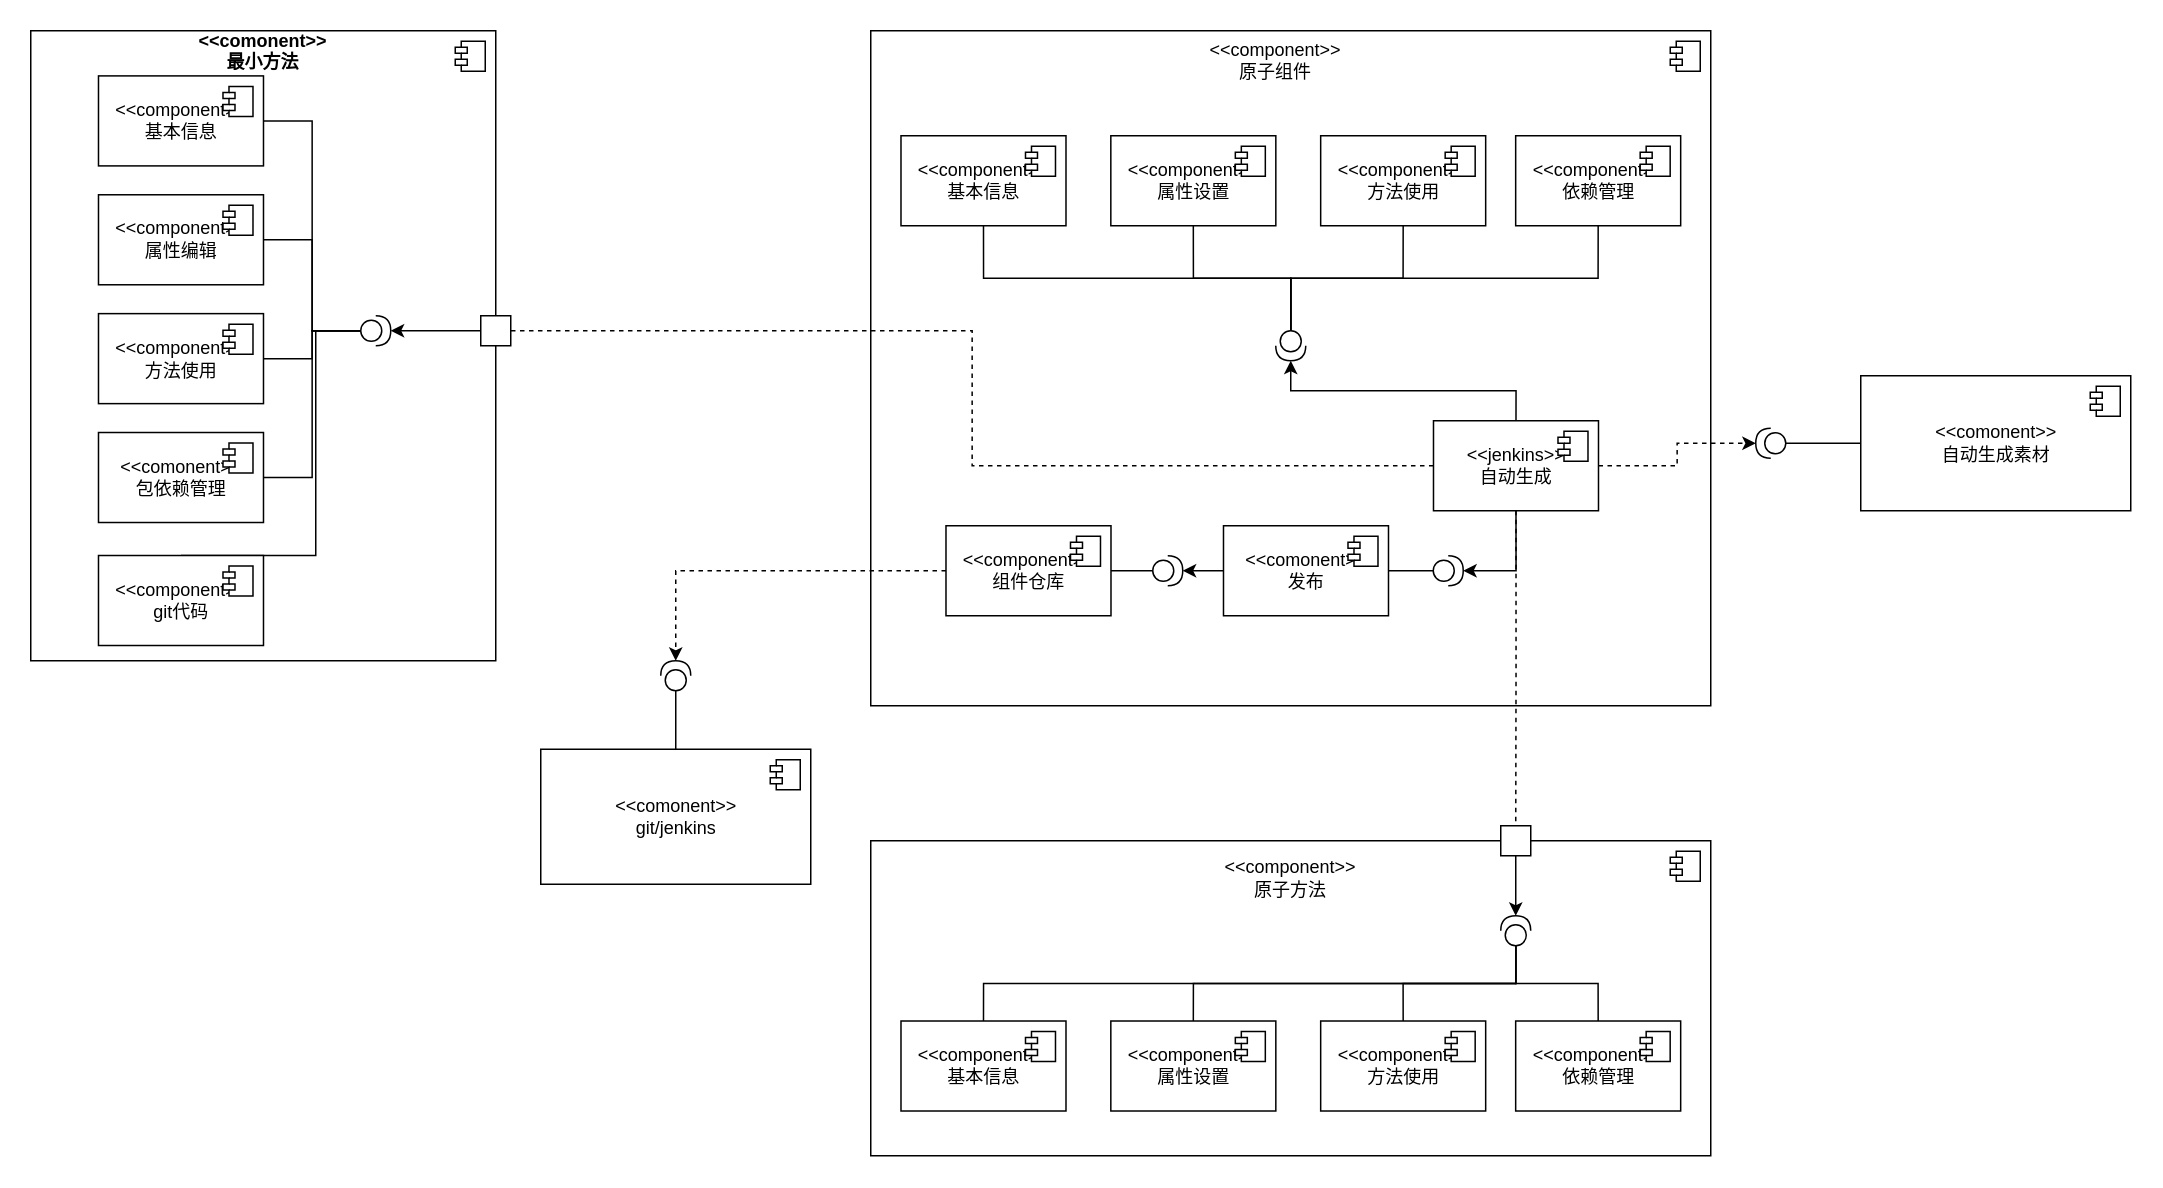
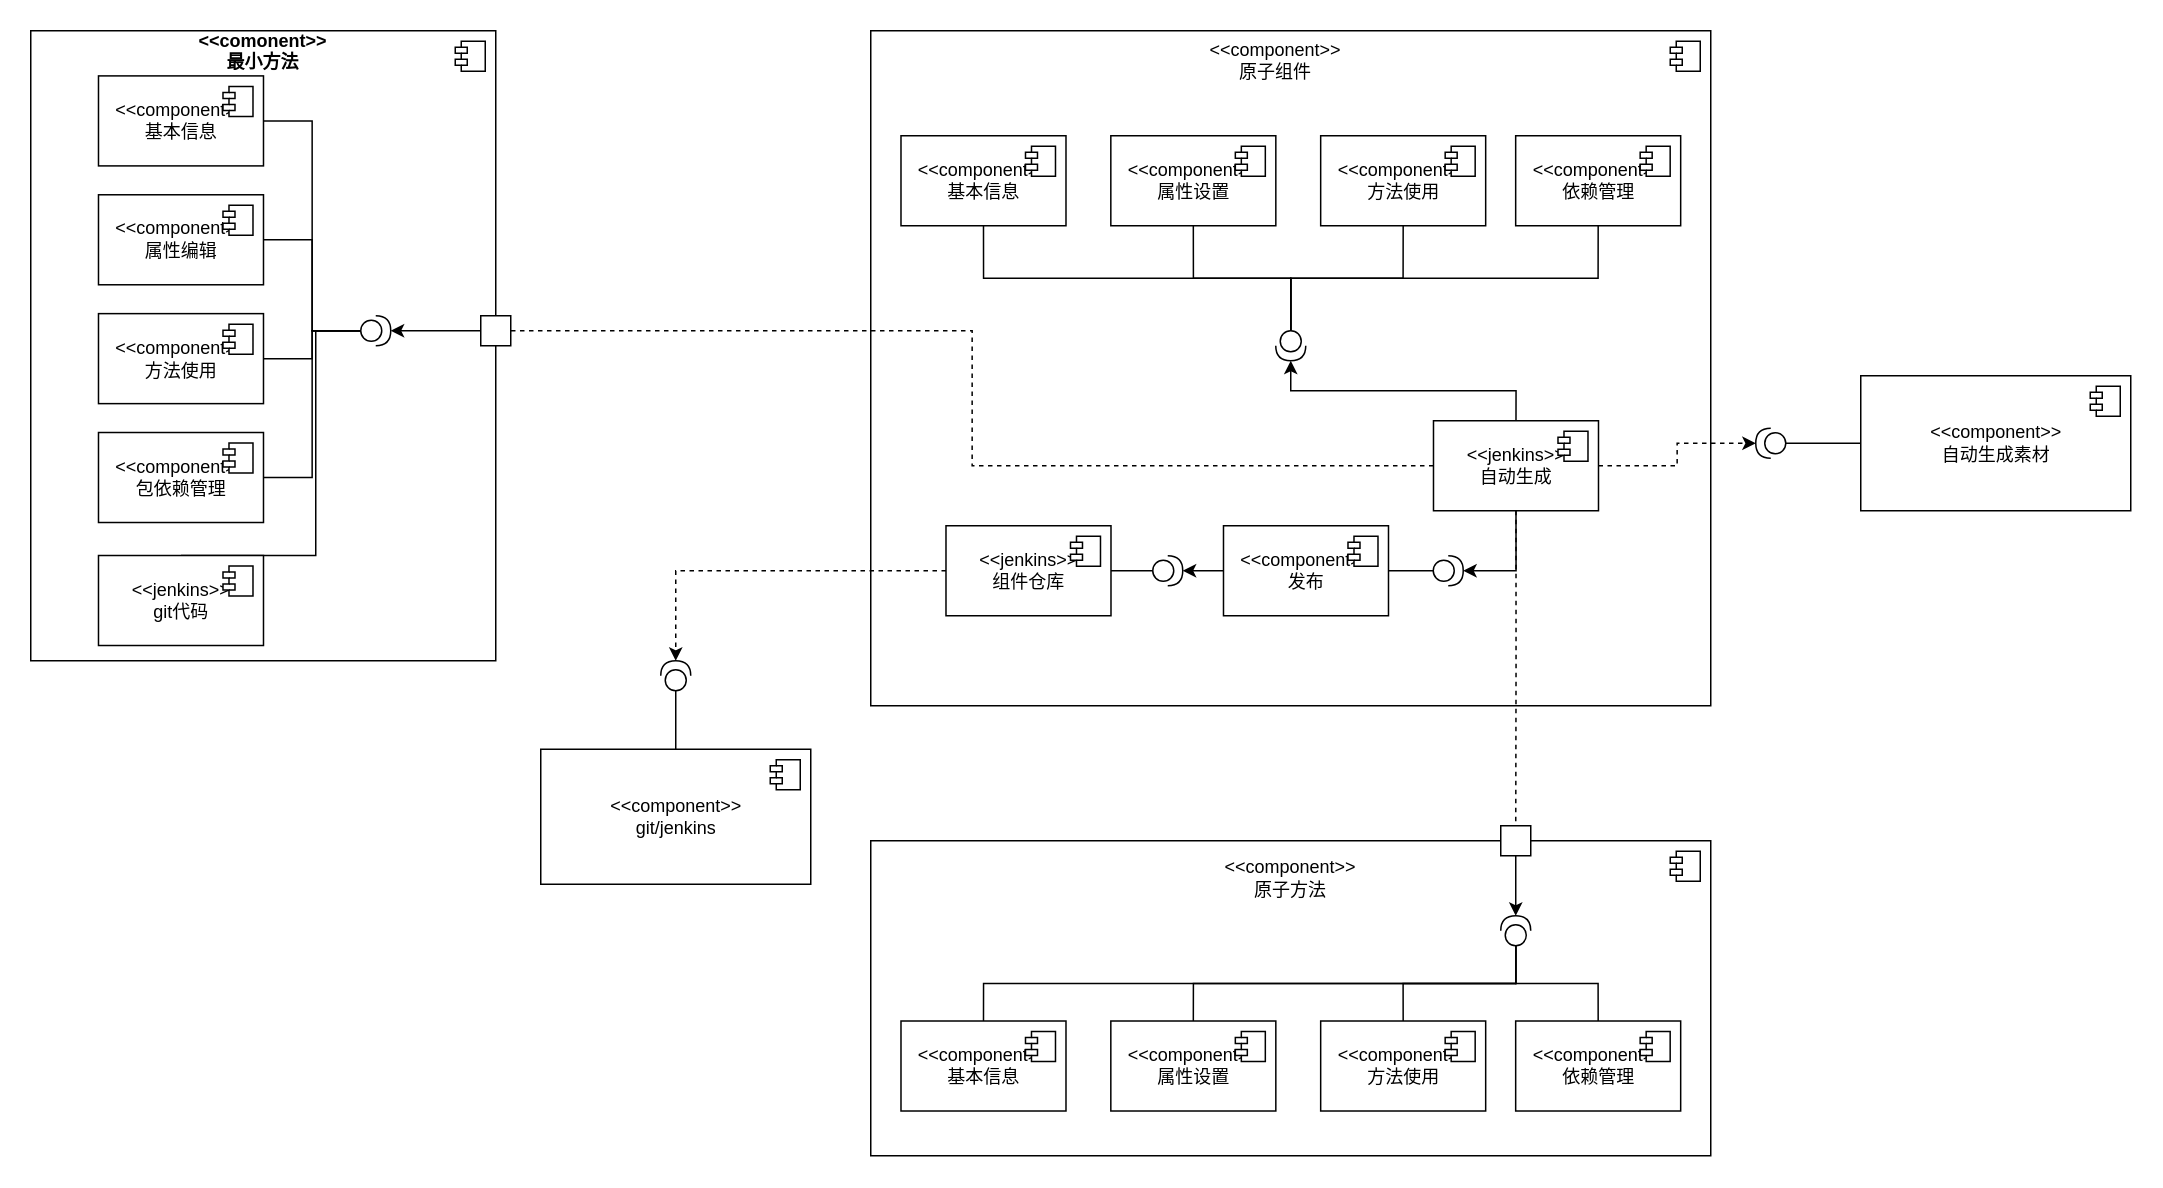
- <mxCell id="31" value="&amp;lt;&amp;lt;comonent&amp;gt;&amp;gt;&lt;br&gt;自动生成素材" style="html=1;" vertex="1" parent="1"><mxGeometry x="1240" y="250" width="180" height="90" as="geometry" /></mxCell>
+ <mxCell id="31" value="&amp;lt;&amp;lt;component&amp;gt;&amp;gt;&lt;br&gt;自动生成素材" style="html=1;" vertex="1" parent="1"><mxGeometry x="1240" y="250" width="180" height="90" as="geometry" /></mxCell>
- <mxCell id="60" value="&amp;lt;&amp;lt;comonent&amp;gt;&amp;gt;&lt;br&gt;包依赖管理" style="html=1;" vertex="1" parent="52"><mxGeometry x="45.16" y="267.84" width="110" height="60" as="geometry" /></mxCell>
+ <mxCell id="60" value="&amp;lt;&amp;lt;component&amp;gt;&amp;gt;&lt;br&gt;包依赖管理" style="html=1;" vertex="1" parent="52"><mxGeometry x="45.16" y="267.84" width="110" height="60" as="geometry" /></mxCell>
- <mxCell id="25" value="&amp;lt;&amp;lt;component&amp;gt;&amp;gt;&lt;br&gt;组件仓库" style="html=1;" vertex="1" parent="2"><mxGeometry x="50.16" y="330" width="110" height="60" as="geometry" /></mxCell>
+ <mxCell id="25" value="&amp;lt;&amp;lt;jenkins&amp;gt;&amp;gt;&lt;br&gt;组件仓库" style="html=1;" vertex="1" parent="2"><mxGeometry x="50.16" y="330" width="110" height="60" as="geometry" /></mxCell>
- <mxCell id="23" value="&amp;lt;&amp;lt;comonent&amp;gt;&amp;gt;&lt;br&gt;发布" style="html=1;" vertex="1" parent="2"><mxGeometry x="235.16" y="330" width="110" height="60" as="geometry" /></mxCell>
+ <mxCell id="23" value="&amp;lt;&amp;lt;component&amp;gt;&amp;gt;&lt;br&gt;发布" style="html=1;" vertex="1" parent="2"><mxGeometry x="235.16" y="330" width="110" height="60" as="geometry" /></mxCell>
- <mxCell id="69" value="&amp;lt;&amp;lt;component&amp;gt;&amp;gt;&lt;br&gt;git代码" style="html=1;" vertex="1" parent="52"><mxGeometry x="45.16" y="349.84" width="110" height="60" as="geometry" /></mxCell>
+ <mxCell id="69" value="&amp;lt;&amp;lt;jenkins&amp;gt;&amp;gt;&lt;br&gt;git代码" style="html=1;" vertex="1" parent="52"><mxGeometry x="45.16" y="349.84" width="110" height="60" as="geometry" /></mxCell>
- <mxCell id="78" value="&amp;lt;&amp;lt;comonent&amp;gt;&amp;gt;&lt;br&gt;git/jenkins" style="html=1;" vertex="1" parent="1"><mxGeometry x="360" y="499" width="180" height="90" as="geometry" /></mxCell>
+ <mxCell id="78" value="&amp;lt;&amp;lt;component&amp;gt;&amp;gt;&lt;br&gt;git/jenkins" style="html=1;" vertex="1" parent="1"><mxGeometry x="360" y="499" width="180" height="90" as="geometry" /></mxCell>
